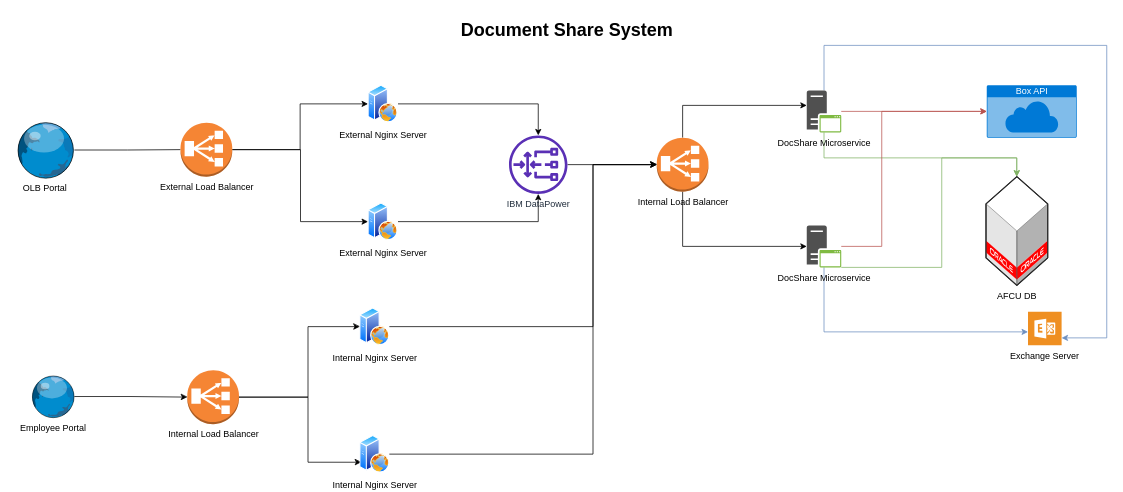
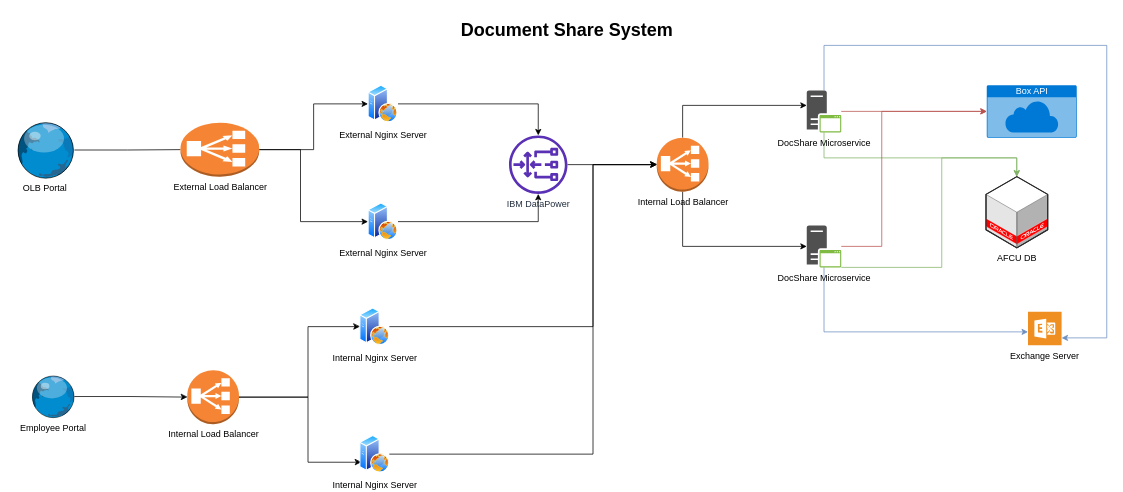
- <mxCell id="7" value="External Load Balancer" style="outlineConnect=0;dashed=0;verticalLabelPosition=bottom;verticalAlign=top;align=center;html=1;shape=mxgraph.aws3.classic_load_balancer;fillColor=#F58534;gradientColor=none;" vertex="1" parent="1"><mxGeometry x="240" y="163" width="69" height="72" as="geometry" /></mxCell>
+ <mxCell id="7" value="External Load Balancer" style="outlineConnect=0;dashed=0;verticalLabelPosition=bottom;verticalAlign=top;align=center;html=1;shape=mxgraph.aws3.classic_load_balancer;fillColor=#F58534;gradientColor=none;" vertex="1" parent="1"><mxGeometry x="240" y="163" width="105" height="72" as="geometry" /></mxCell>
- <mxCell id="26" value="AFCU DB" style="verticalLabelPosition=bottom;html=1;verticalAlign=top;strokeWidth=1;align=center;outlineConnect=0;dashed=0;outlineConnect=0;shape=mxgraph.aws3d.oracleDataCenter;fillColor=#ffffff;strokeColor=#5E5E5E;aspect=fixed;" vertex="1" parent="1"><mxGeometry x="1314" y="235" width="82.29" height="145" as="geometry" /></mxCell>
+ <mxCell id="26" value="AFCU DB" style="verticalLabelPosition=bottom;html=1;verticalAlign=top;strokeWidth=1;align=center;outlineConnect=0;dashed=0;outlineConnect=0;shape=mxgraph.aws3d.oracleDataCenter;fillColor=#ffffff;strokeColor=#5E5E5E;aspect=fixed;" vertex="1" parent="1"><mxGeometry x="1314" y="235" width="82.29" height="95" as="geometry" /></mxCell>
